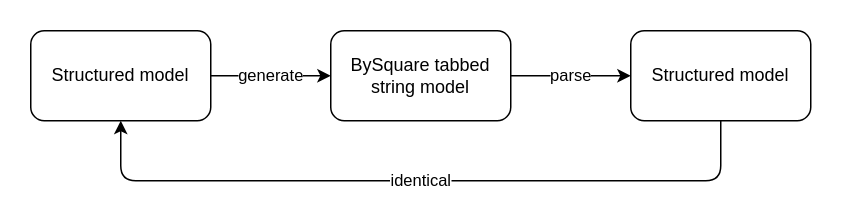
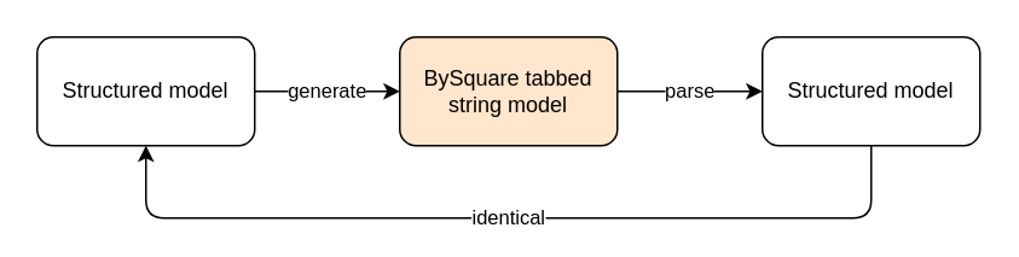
- <mxCell id="3" value="BySquare tabbed string model" style="whiteSpace=wrap;html=1;rounded=1;" parent="1" vertex="1"><mxGeometry x="220" y="20" width="120" height="60" as="geometry" /></mxCell>
+ <mxCell id="3" value="BySquare tabbed string model" style="whiteSpace=wrap;html=1;rounded=1;fillColor=#ffe6cc;" parent="1" vertex="1"><mxGeometry x="220" y="20" width="120" height="60" as="geometry" /></mxCell>
